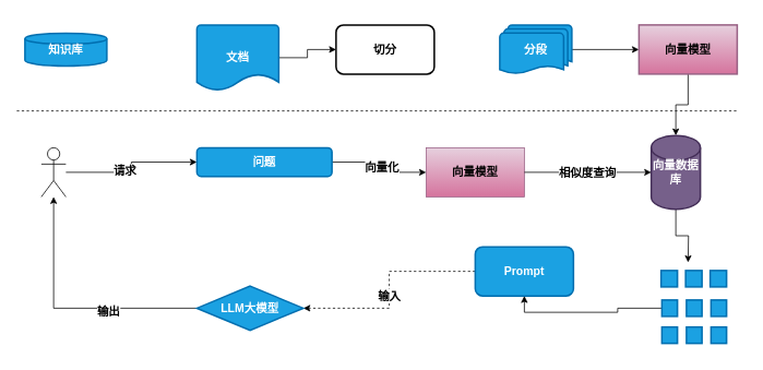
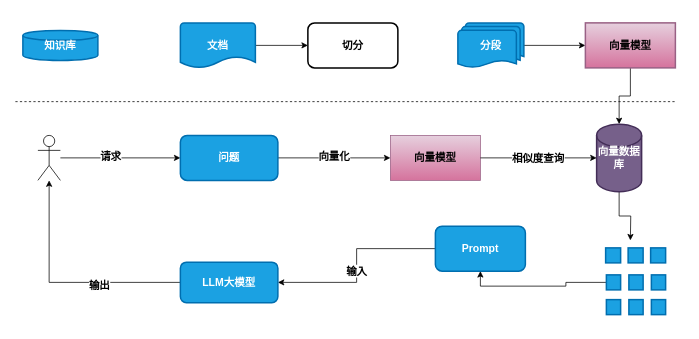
- <mxCell id="5" value="文档" style="strokeWidth=2;html=1;shape=mxgraph.flowchart.document2;whiteSpace=wrap;size=0.25;strokeColor=#006EAF;align=center;verticalAlign=middle;fontFamily=Helvetica;fontSize=14;fontColor=#ffffff;fillColor=#1ba1e2;fontStyle=1" vertex="1" parent="1"><mxGeometry x="240" y="30" width="100" height="80" as="geometry" /></mxCell>
+ <mxCell id="5" value="文档" style="strokeWidth=2;html=1;shape=mxgraph.flowchart.document2;whiteSpace=wrap;size=0.25;strokeColor=#006EAF;align=center;verticalAlign=middle;fontFamily=Helvetica;fontSize=14;fontColor=#ffffff;fillColor=#1ba1e2;fontStyle=1" vertex="1" parent="1"><mxGeometry x="240" y="30" width="100" height="60" as="geometry" /></mxCell>
- <mxCell id="17" value="问题" style="rounded=1;whiteSpace=wrap;html=1;verticalAlign=middle;align=center;strokeColor=#006EAF;strokeWidth=2;fontFamily=Helvetica;fontSize=14;fontColor=#ffffff;fillColor=#1ba1e2;fontStyle=1" vertex="1" parent="1"><mxGeometry x="240" y="180" width="165" height="35" as="geometry" /></mxCell>
+ <mxCell id="17" value="问题" style="rounded=1;whiteSpace=wrap;html=1;verticalAlign=middle;align=center;strokeColor=#006EAF;strokeWidth=2;fontFamily=Helvetica;fontSize=14;fontColor=#ffffff;fillColor=#1ba1e2;fontStyle=1" vertex="1" parent="1"><mxGeometry x="240" y="180" width="130" height="60" as="geometry" /></mxCell>
- <mxCell id="23" value="" style="edgeStyle=orthogonalEdgeStyle;rounded=0;orthogonalLoop=1;jettySize=auto;html=1;fontStyle=1;fontSize=14;dashed=1;" edge="1" parent="1" source="25" target="29"><mxGeometry relative="1" as="geometry" /></mxCell>
+ <mxCell id="23" value="" style="edgeStyle=orthogonalEdgeStyle;rounded=0;orthogonalLoop=1;jettySize=auto;html=1;fontStyle=1;fontSize=14;" edge="1" parent="1" source="25" target="29"><mxGeometry relative="1" as="geometry" /></mxCell>
- <mxCell id="29" value="LLM大模型" style="rhombus;whiteSpace=wrap;html=1;strokeColor=#006EAF;strokeWidth=2;align=center;verticalAlign=middle;fontFamily=Helvetica;fontSize=14;fontColor=#ffffff;fillColor=#1ba1e2;fontStyle=1;" vertex="1" parent="1"><mxGeometry x="240" y="349" width="130" height="54" as="geometry" /></mxCell>
+ <mxCell id="29" value="LLM大模型" style="whiteSpace=wrap;html=1;rounded=1;strokeColor=#006EAF;strokeWidth=2;align=center;verticalAlign=middle;fontFamily=Helvetica;fontSize=14;fontColor=#ffffff;fillColor=#1ba1e2;fontStyle=1" vertex="1" parent="1"><mxGeometry x="240" y="349" width="130" height="54" as="geometry" /></mxCell>
